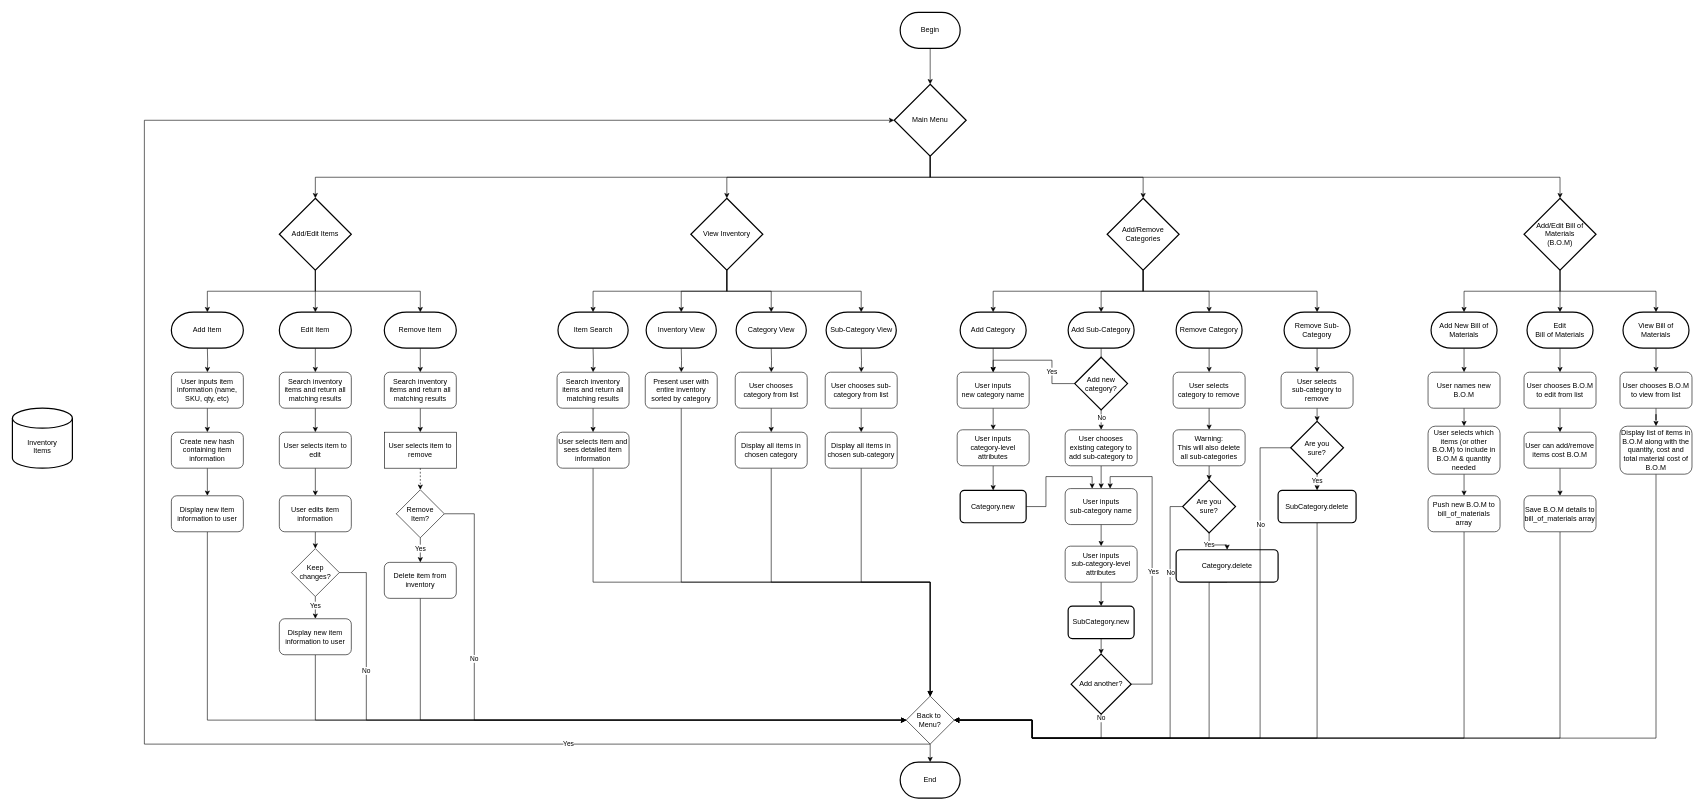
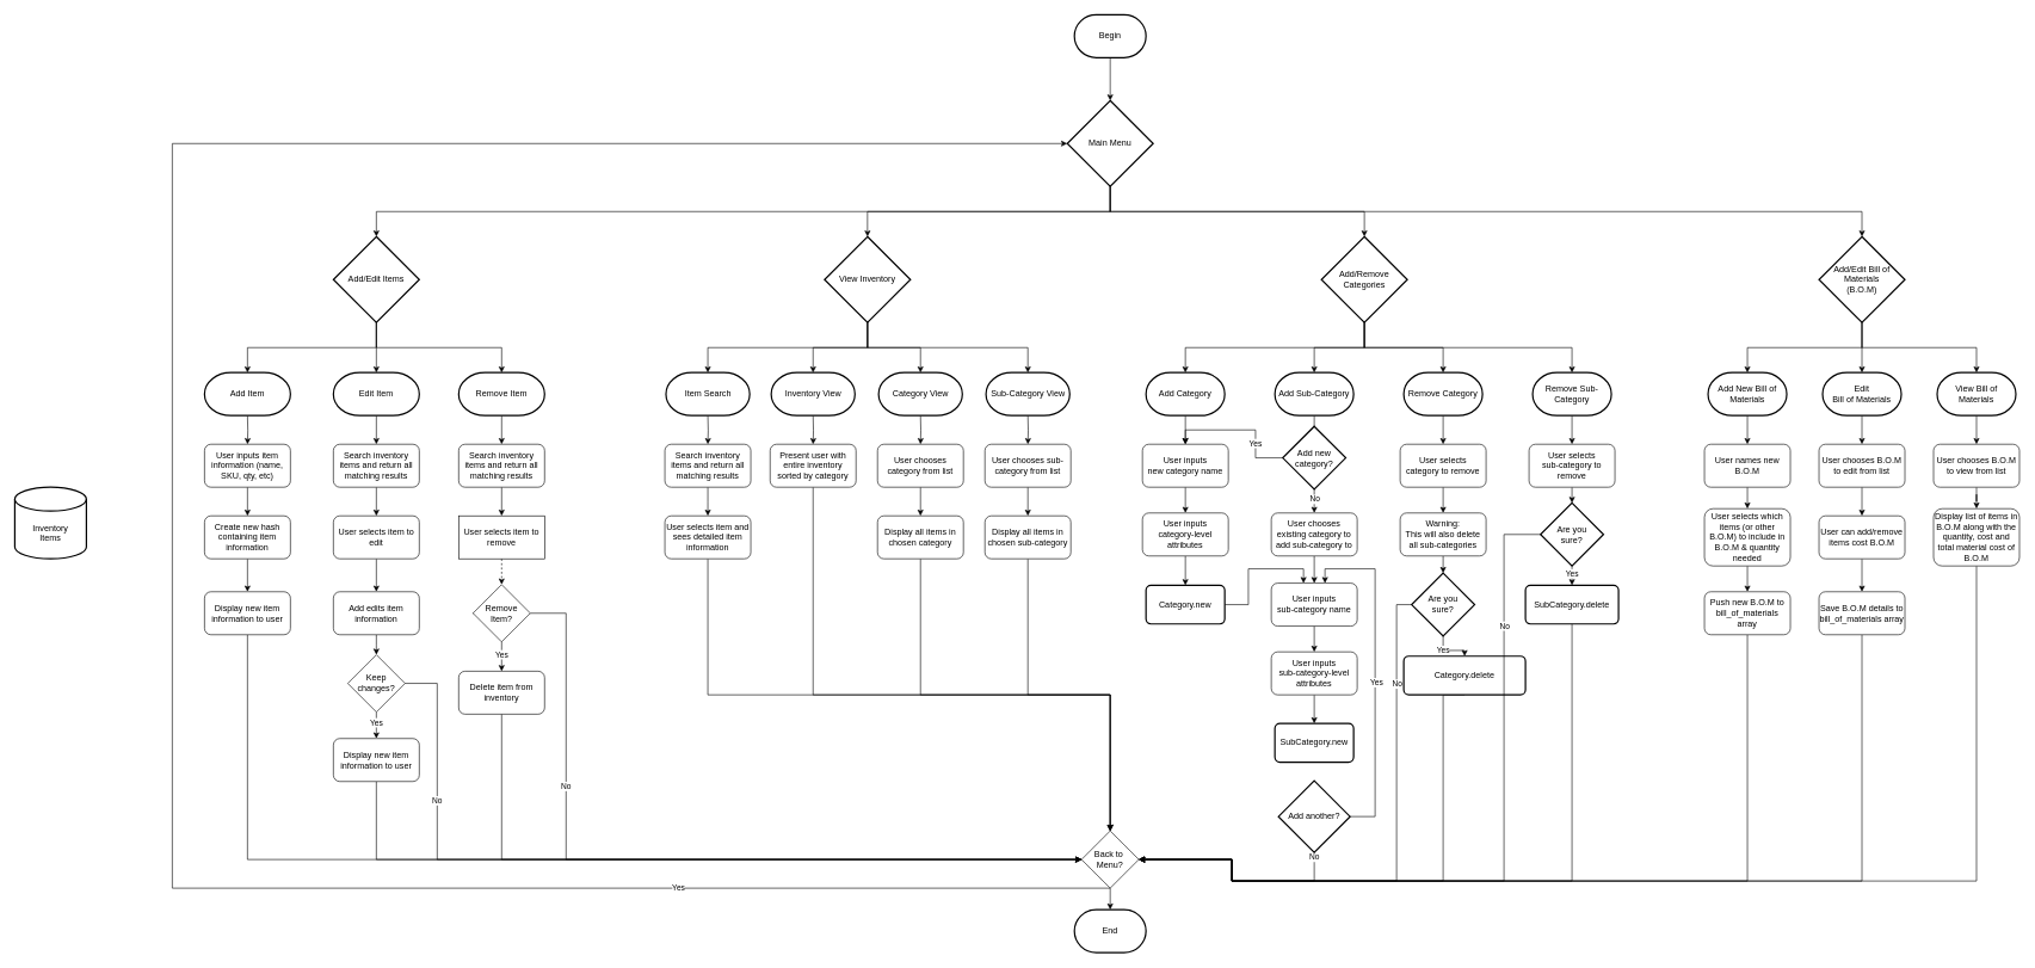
- <mxCell id="21" value="User edits item information" style="rounded=1;whiteSpace=wrap;html=1;" parent="1" vertex="1"><mxGeometry x="465" y="826" width="120" height="60" as="geometry" /></mxCell>
+ <mxCell id="21" value="Add edits item information" style="rounded=1;whiteSpace=wrap;html=1;" parent="1" vertex="1"><mxGeometry x="465" y="826" width="120" height="60" as="geometry" /></mxCell>
- <mxCell id="107" style="edgeStyle=orthogonalEdgeStyle;rounded=0;orthogonalLoop=1;jettySize=auto;html=1;exitX=0.5;exitY=1;exitDx=0;exitDy=0;entryX=0.5;entryY=0;entryDx=0;entryDy=0;entryPerimeter=0;" edge="1" parent="1" source="108" target="113"><mxGeometry relative="1" as="geometry" /></mxCell>
